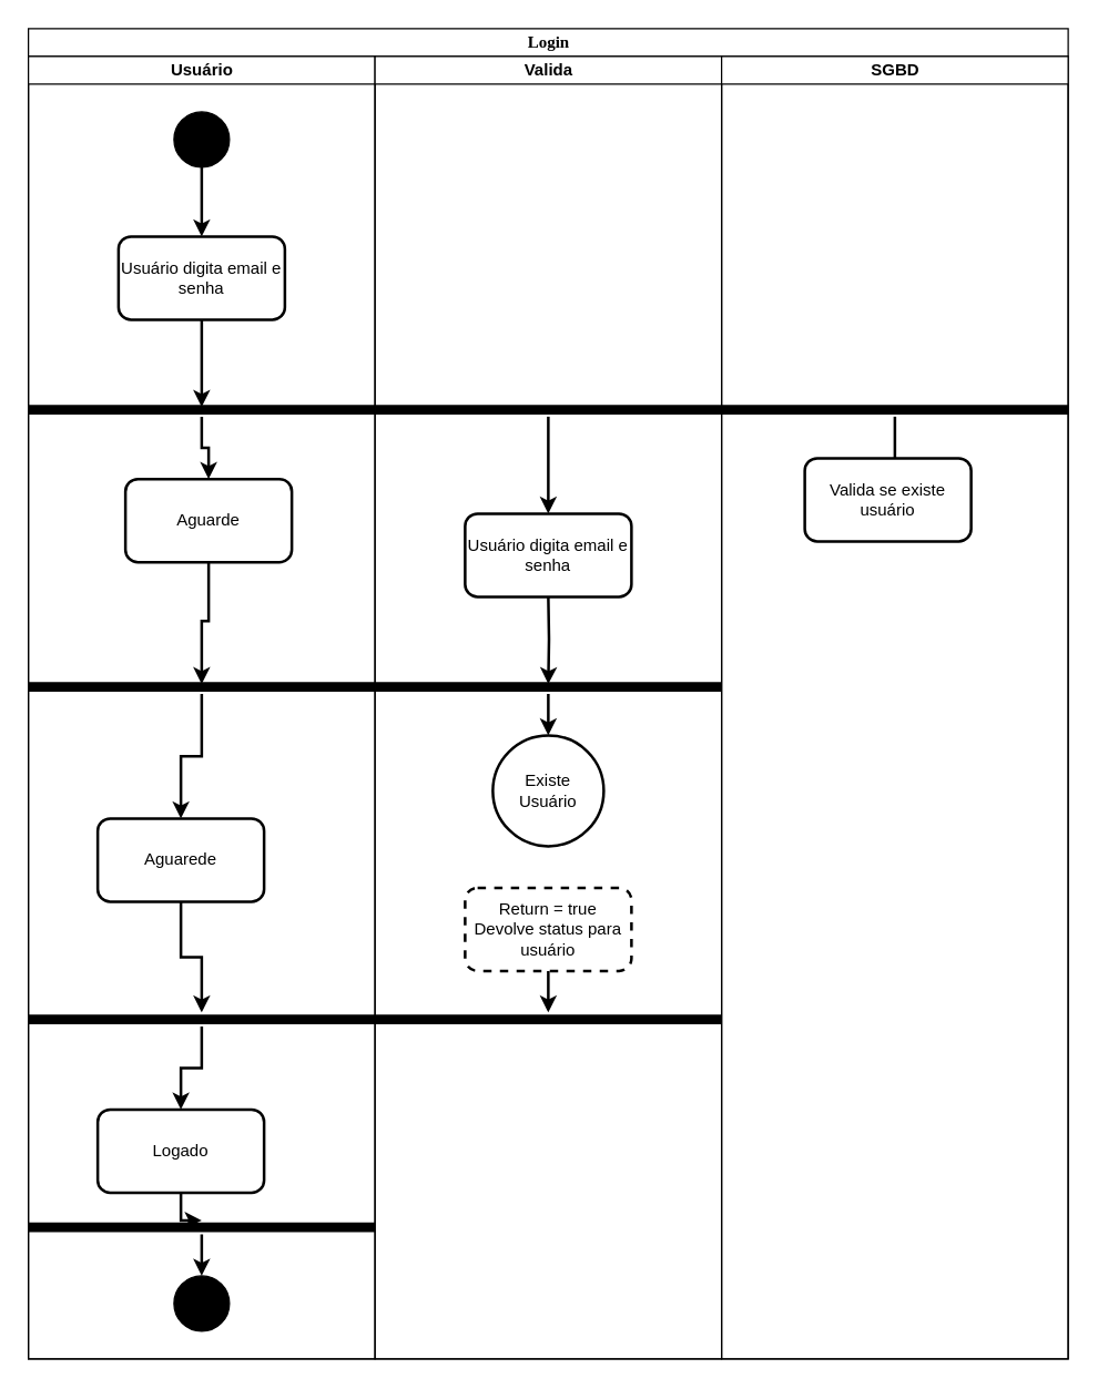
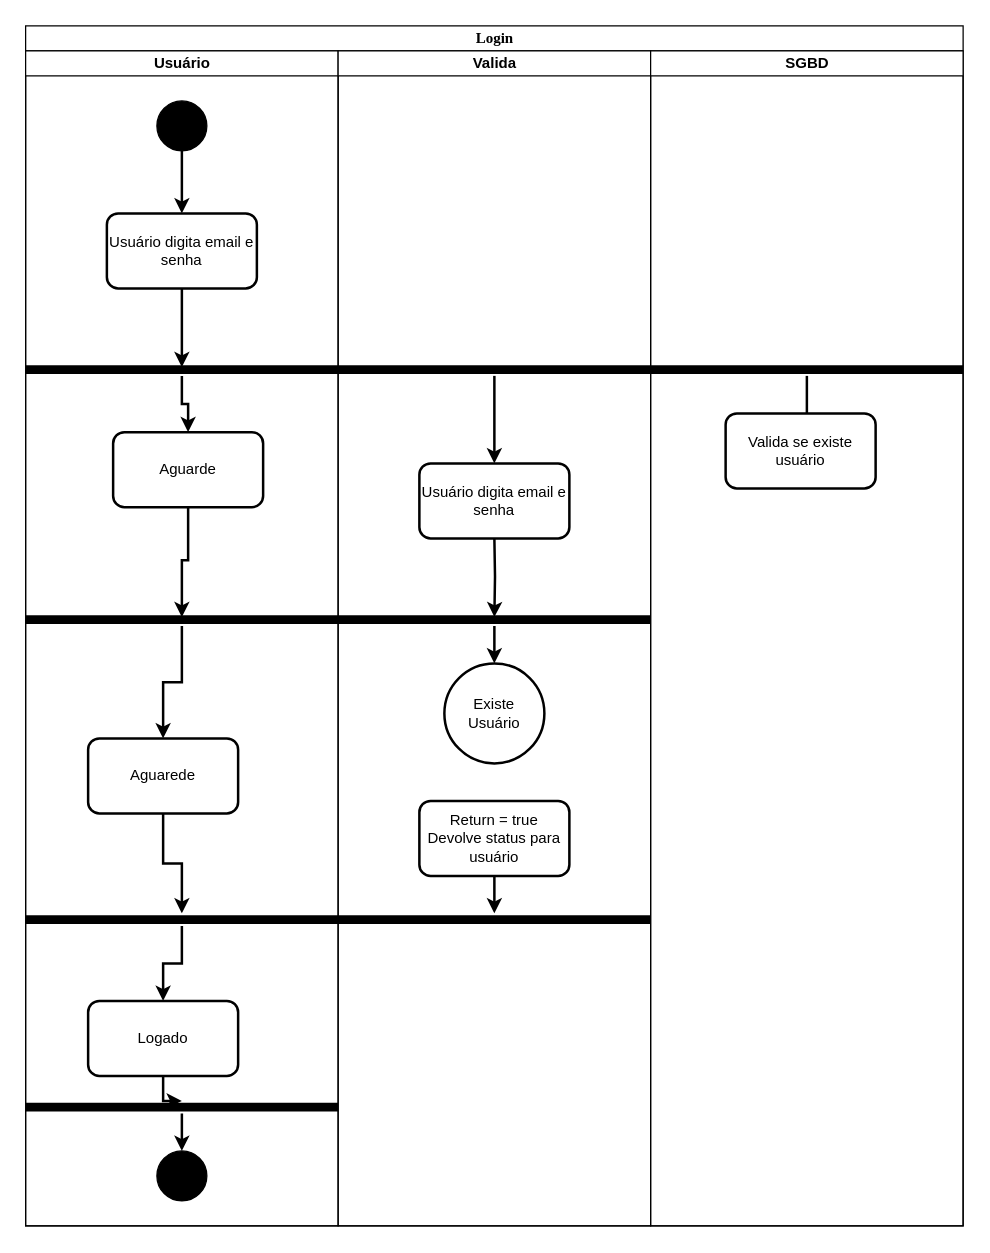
- <mxCell id="20" value="Return = true&lt;br&gt;Devolve status para usuário" style="rounded=1;whiteSpace=wrap;html=1;strokeWidth=2;dashed=1;" vertex="1" parent="17"><mxGeometry x="65" y="600" width="120" height="60" as="geometry" /></mxCell>
+ <mxCell id="20" value="Return = true&lt;br&gt;Devolve status para usuário" style="rounded=1;whiteSpace=wrap;html=1;strokeWidth=2;" vertex="1" parent="17"><mxGeometry x="65" y="600" width="120" height="60" as="geometry" /></mxCell>
